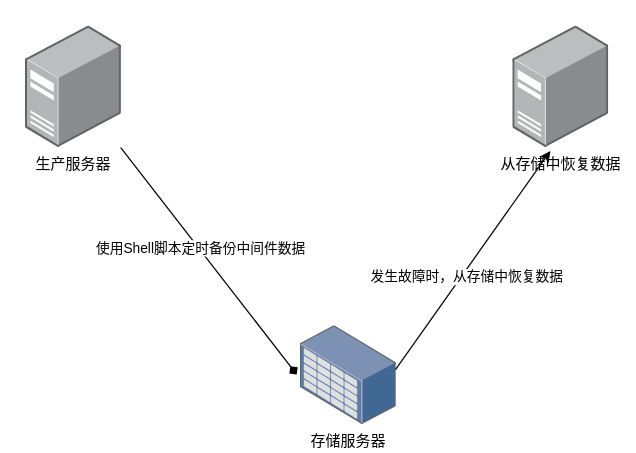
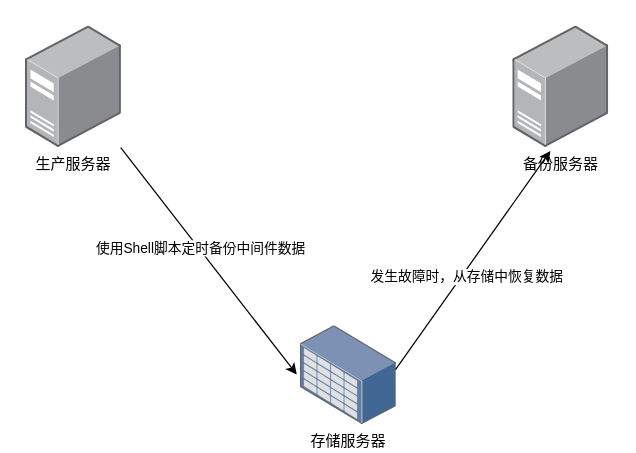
- <mxCell id="3" value="从存储中恢复数据" style="points=[];aspect=fixed;html=1;align=center;shadow=0;dashed=0;image;image=img/lib/allied_telesis/computer_and_terminals/Server_Desktop.svg;" vertex="1" parent="1"><mxGeometry x="410" y="20" width="76.78" height="97.32" as="geometry" /></mxCell>
+ <mxCell id="3" value="备份服务器" style="points=[];aspect=fixed;html=1;align=center;shadow=0;dashed=0;image;image=img/lib/allied_telesis/computer_and_terminals/Server_Desktop.svg;" vertex="1" parent="1"><mxGeometry x="410" y="20" width="76.78" height="97.32" as="geometry" /></mxCell>
- <mxCell id="5" value="" style="endArrow=diamond;html=1;rounded=0;entryX=-0.039;entryY=0.492;entryDx=0;entryDy=0;entryPerimeter=0;" edge="1" parent="1" source="2" target="4"><mxGeometry width="50" height="50" relative="1" as="geometry"><mxPoint x="0" y="380" as="sourcePoint" /><mxPoint x="50" y="330" as="targetPoint" /></mxGeometry></mxCell>
+ <mxCell id="5" value="" style="endArrow=classic;html=1;rounded=0;entryX=-0.039;entryY=0.492;entryDx=0;entryDy=0;entryPerimeter=0;" edge="1" parent="1" source="2" target="4"><mxGeometry width="50" height="50" relative="1" as="geometry"><mxPoint x="0" y="380" as="sourcePoint" /><mxPoint x="50" y="330" as="targetPoint" /></mxGeometry></mxCell>
